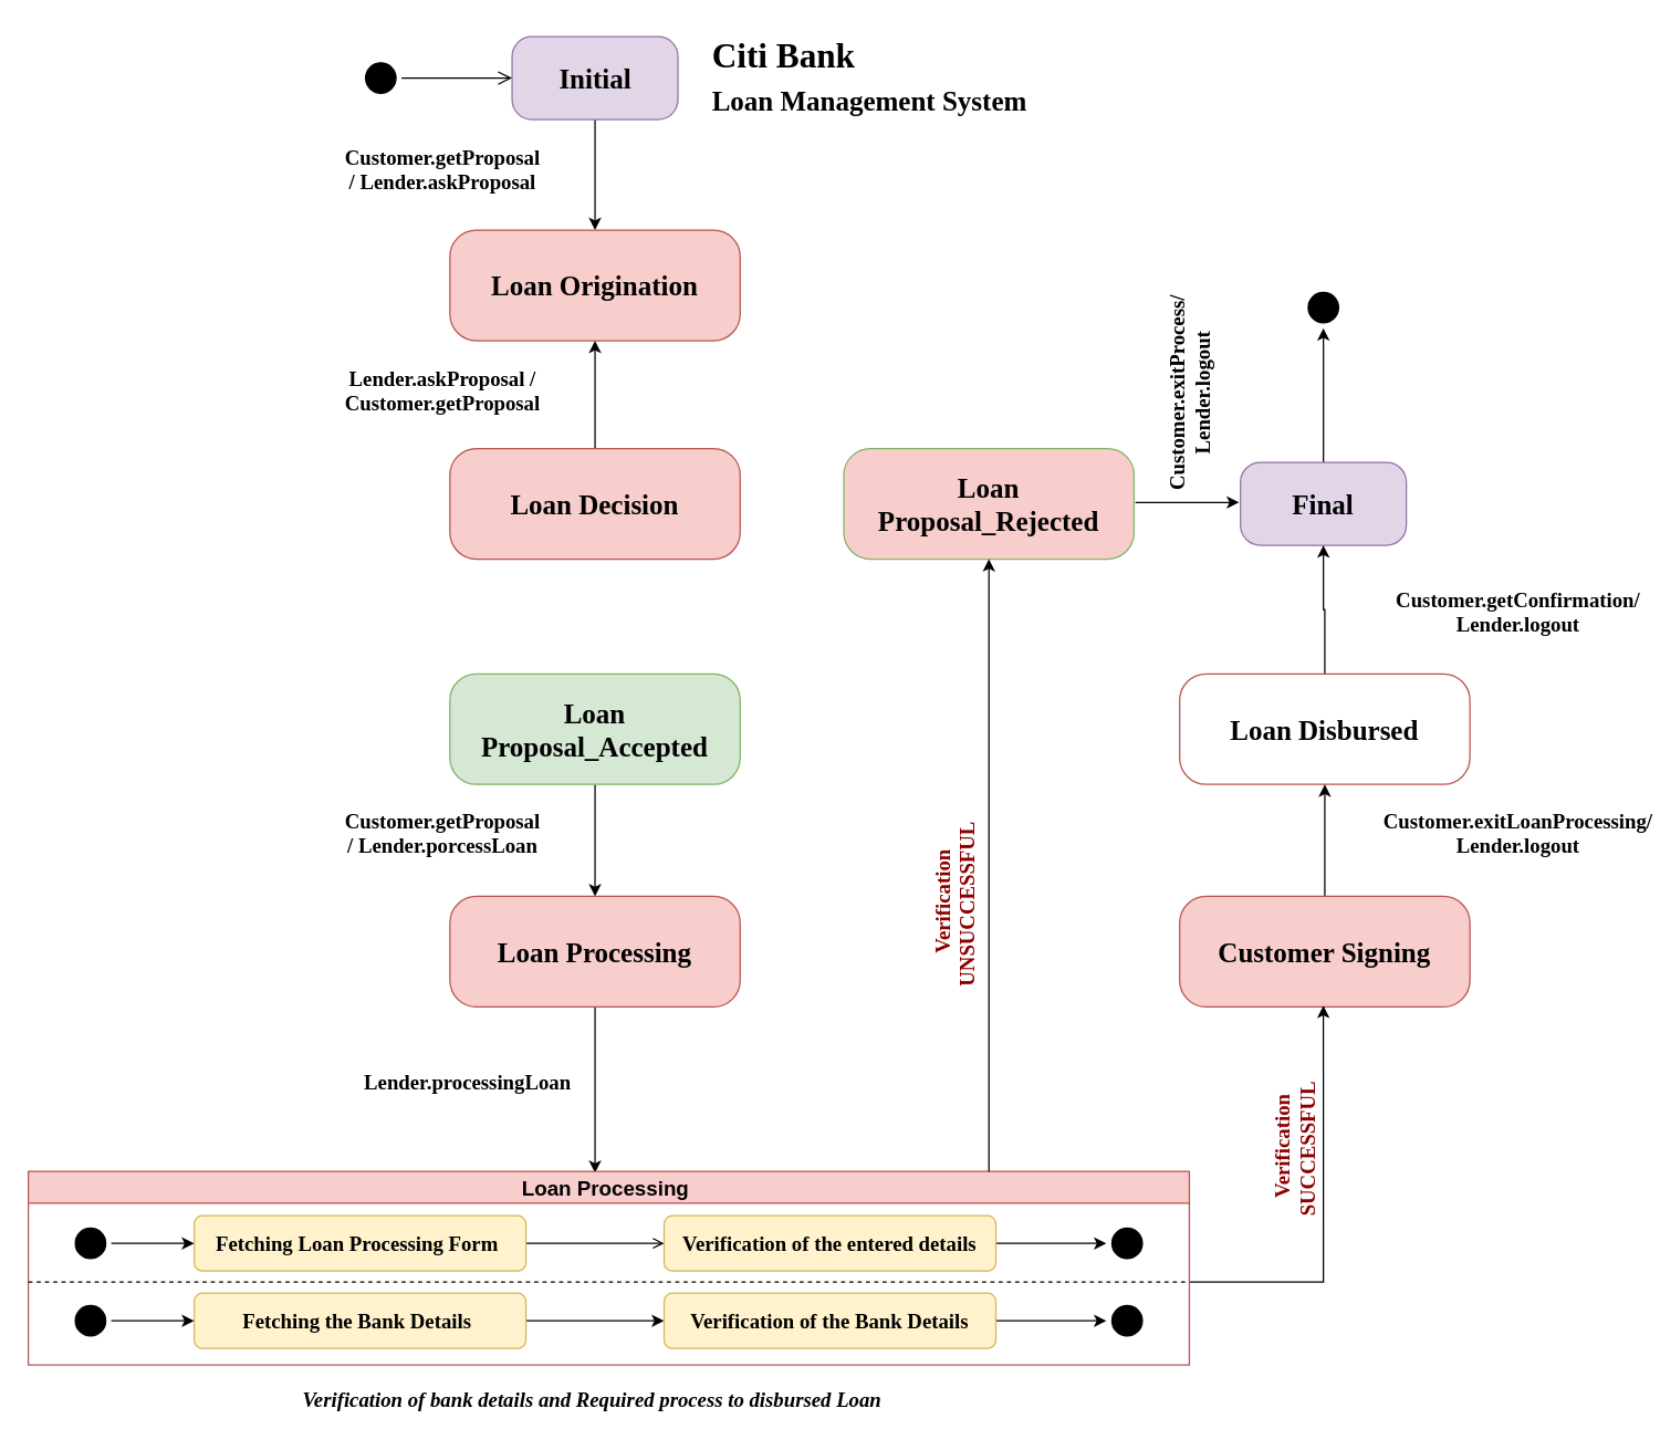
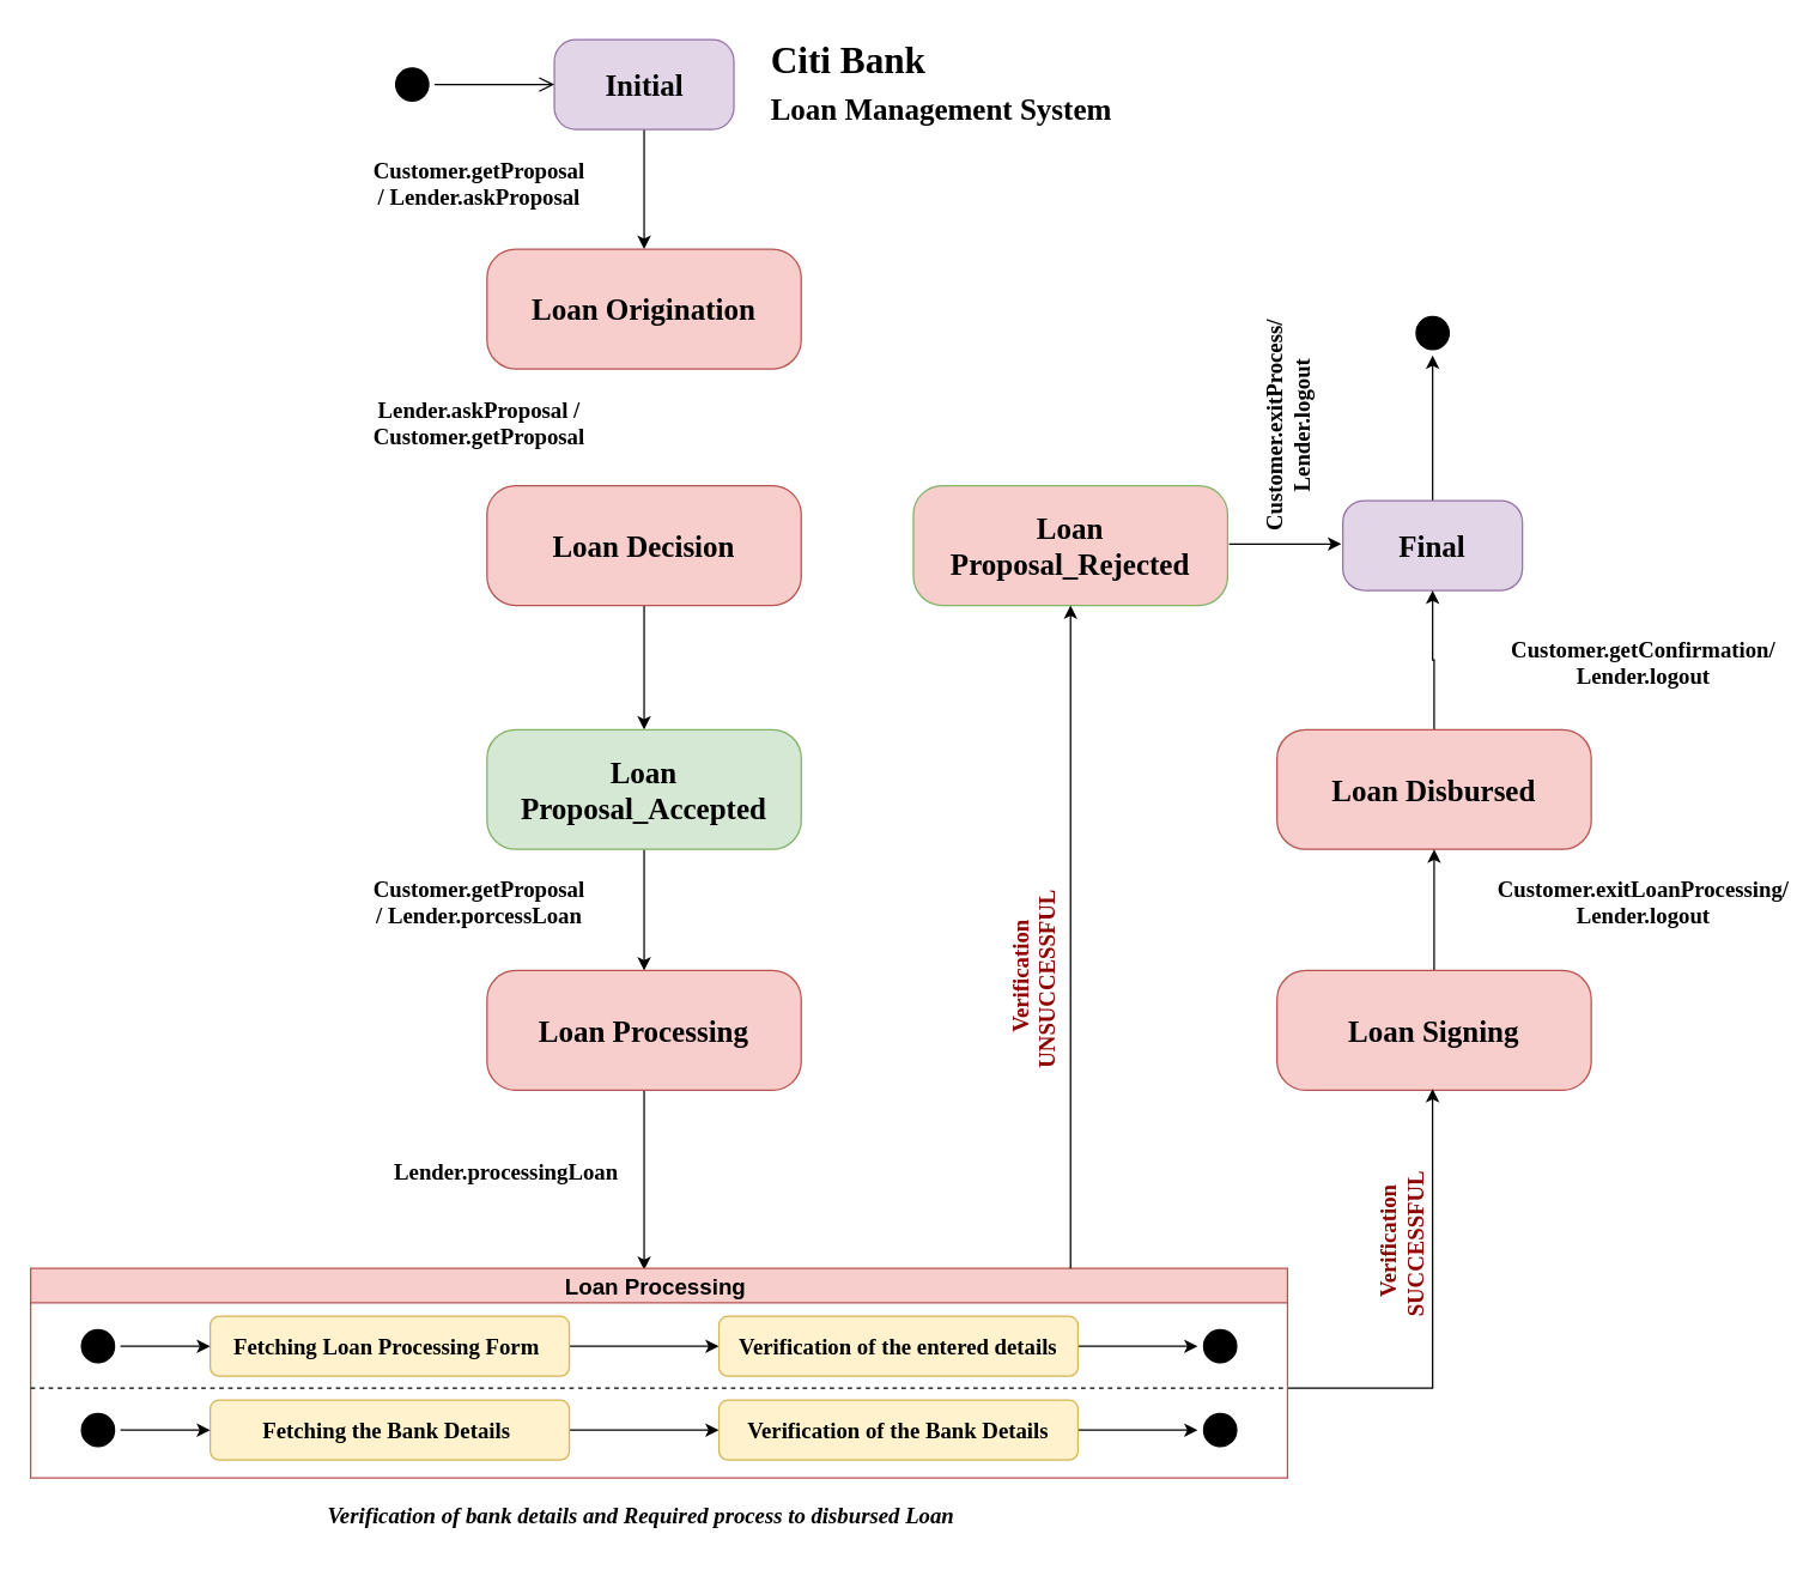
- <mxCell id="8" value="" style="edgeStyle=orthogonalEdgeStyle;rounded=0;orthogonalLoop=1;jettySize=auto;html=1;" edge="1" parent="1" source="9" target="5"><mxGeometry relative="1" as="geometry" /></mxCell>
+ <mxCell id="8" value="" style="edgeStyle=orthogonalEdgeStyle;rounded=0;orthogonalLoop=1;jettySize=auto;html=1;" edge="1" parent="1" source="9" target="12"><mxGeometry relative="1" as="geometry" /></mxCell>
- <mxCell id="23" value="&lt;p style=&quot;font-size: 20px;&quot;&gt;&lt;font face=&quot;Times New Roman&quot;&gt;&lt;b&gt;Loan Disbursed&lt;/b&gt;&lt;/font&gt;&lt;/p&gt;" style="rounded=1;whiteSpace=wrap;html=1;arcSize=24;fillColor=#ffffff;strokeColor=#b85450;shadow=0;comic=0;labelBackgroundColor=none;fontFamily=Verdana;fontSize=12;align=center;" vertex="1" parent="1"><mxGeometry x="853" y="487" width="210" height="80" as="geometry" /></mxCell>
+ <mxCell id="23" value="&lt;p style=&quot;font-size: 20px;&quot;&gt;&lt;font face=&quot;Times New Roman&quot;&gt;&lt;b&gt;Loan Disbursed&lt;/b&gt;&lt;/font&gt;&lt;/p&gt;" style="rounded=1;whiteSpace=wrap;html=1;arcSize=24;fillColor=#f8cecc;strokeColor=#b85450;shadow=0;comic=0;labelBackgroundColor=none;fontFamily=Verdana;fontSize=12;align=center;" vertex="1" parent="1"><mxGeometry x="853" y="487" width="210" height="80" as="geometry" /></mxCell>
- <mxCell id="25" value="&lt;p style=&quot;font-size: 20px;&quot;&gt;&lt;font face=&quot;Times New Roman&quot;&gt;&lt;b&gt;Customer Signing&lt;/b&gt;&lt;/font&gt;&lt;/p&gt;" style="rounded=1;whiteSpace=wrap;html=1;arcSize=24;fillColor=#f8cecc;strokeColor=#b85450;shadow=0;comic=0;labelBackgroundColor=none;fontFamily=Verdana;fontSize=12;align=center;" vertex="1" parent="1"><mxGeometry x="853" y="648" width="210" height="80" as="geometry" /></mxCell>
+ <mxCell id="25" value="&lt;p style=&quot;font-size: 20px;&quot;&gt;&lt;font face=&quot;Times New Roman&quot;&gt;&lt;b&gt;Loan Signing&lt;/b&gt;&lt;/font&gt;&lt;/p&gt;" style="rounded=1;whiteSpace=wrap;html=1;arcSize=24;fillColor=#f8cecc;strokeColor=#b85450;shadow=0;comic=0;labelBackgroundColor=none;fontFamily=Verdana;fontSize=12;align=center;" vertex="1" parent="1"><mxGeometry x="853" y="648" width="210" height="80" as="geometry" /></mxCell>
- <mxCell id="30" value="" style="edgeStyle=orthogonalEdgeStyle;rounded=0;orthogonalLoop=1;jettySize=auto;html=1;entryX=0;entryY=0.5;entryDx=0;entryDy=0;endArrow=open;" edge="1" parent="27" source="31" target="39"><mxGeometry relative="1" as="geometry" /></mxCell>
+ <mxCell id="30" value="" style="edgeStyle=orthogonalEdgeStyle;rounded=0;orthogonalLoop=1;jettySize=auto;html=1;entryX=0;entryY=0.5;entryDx=0;entryDy=0;" edge="1" parent="27" source="31" target="39"><mxGeometry relative="1" as="geometry" /></mxCell>
